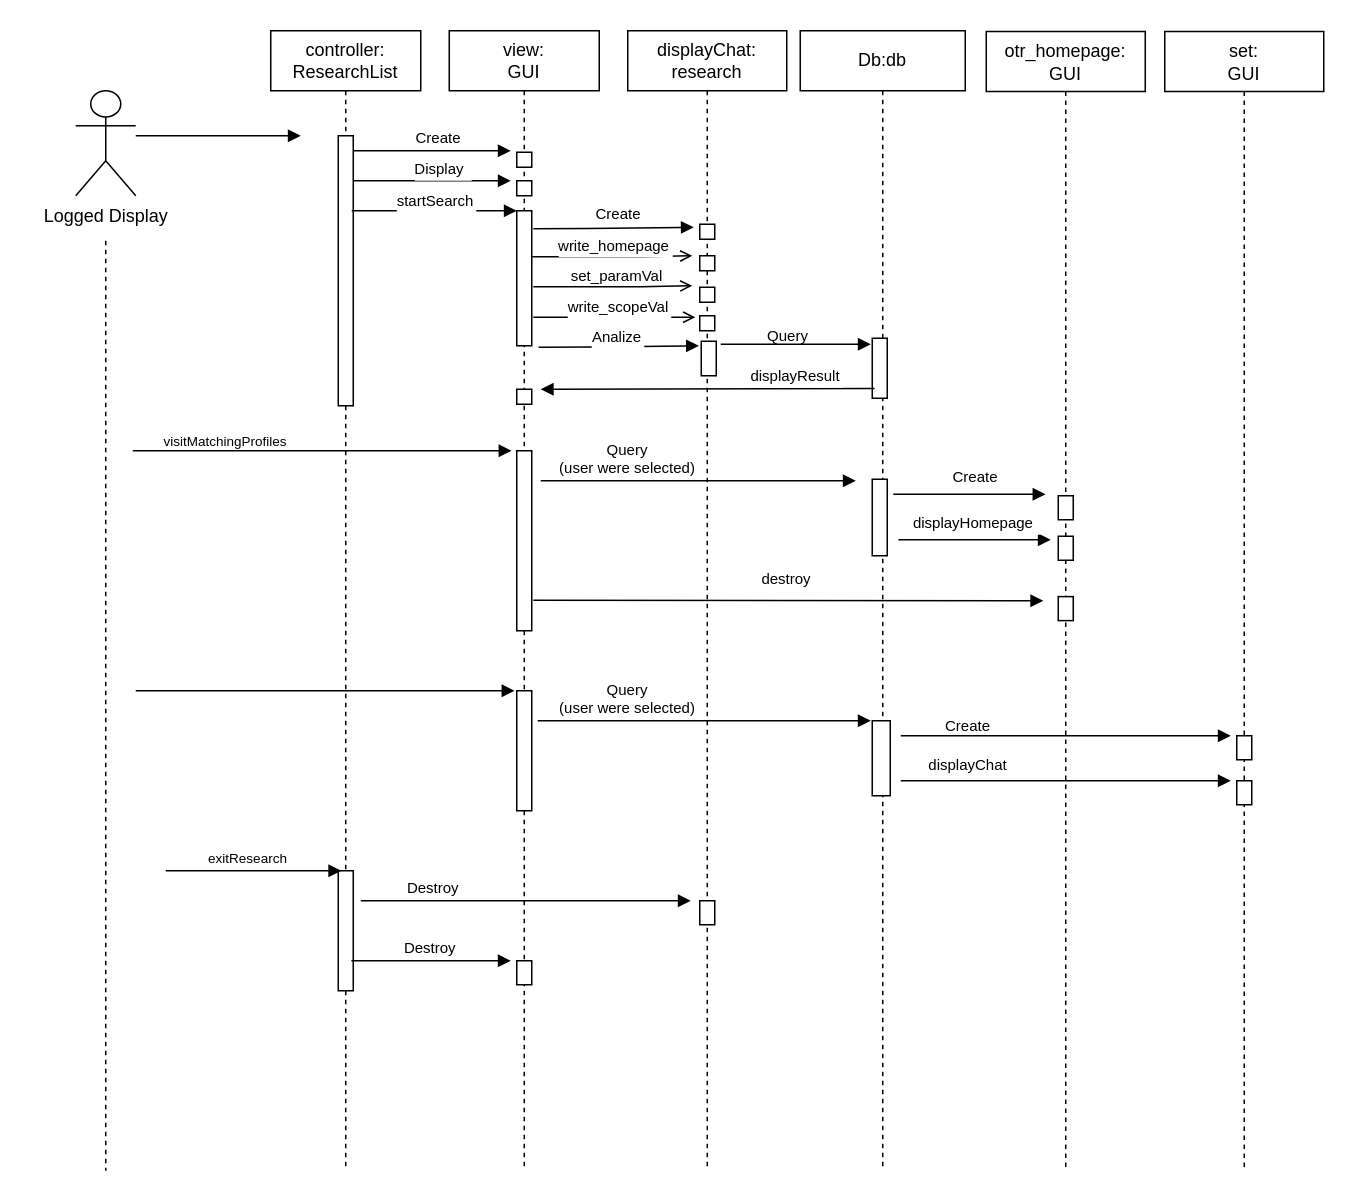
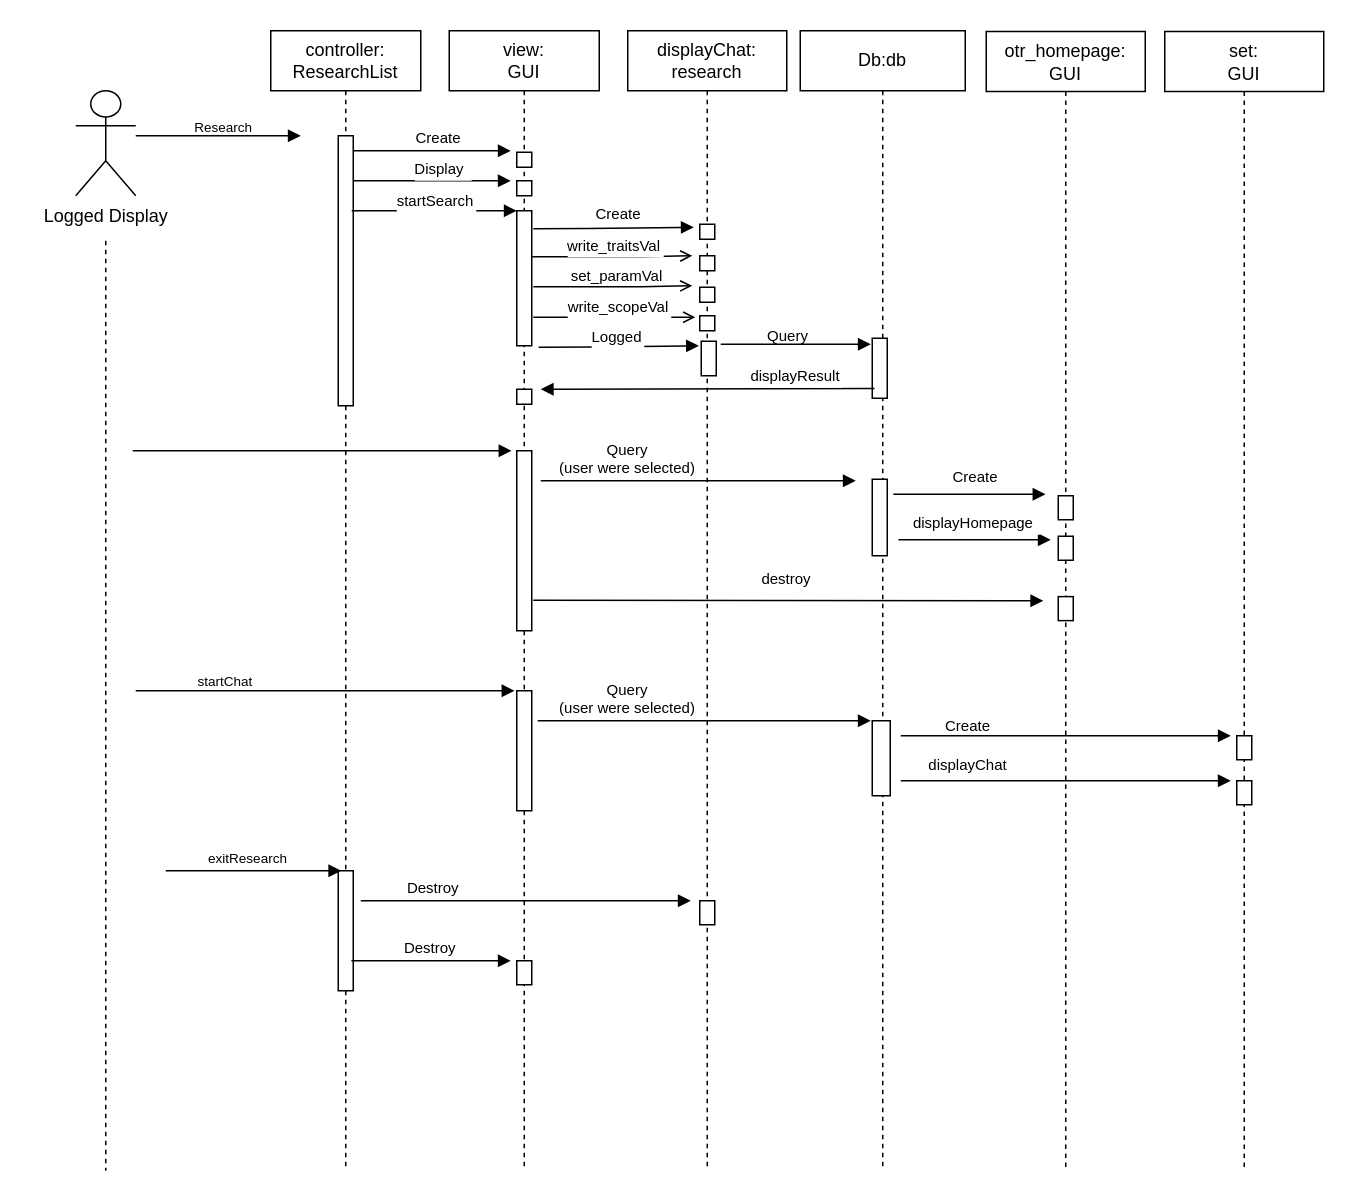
+ <mxCell id="10" value="&lt;span style=&quot;font-size: 9px&quot;&gt;Research&amp;nbsp;&lt;/span&gt;" style="text;html=1;strokeColor=none;fillColor=none;align=center;verticalAlign=middle;whiteSpace=wrap;rounded=0;fontColor=default;" vertex="1" parent="1"><mxGeometry x="120" y="69" width="60" height="30" as="geometry" /></mxCell>
- <mxCell id="39" value="write_homepage" style="text;align=center;fontStyle=0;verticalAlign=middle;spacingLeft=3;spacingRight=3;strokeColor=none;rotatable=0;points=[[0,0.5],[1,0.5]];portConstraint=eastwest;labelBackgroundColor=default;fontSize=10;fontColor=default;fillColor=none;" vertex="1" parent="1"><mxGeometry x="369" y="150" width="80" height="26" as="geometry" /></mxCell>
+ <mxCell id="39" value="write_traitsVal" style="text;align=center;fontStyle=0;verticalAlign=middle;spacingLeft=3;spacingRight=3;strokeColor=none;rotatable=0;points=[[0,0.5],[1,0.5]];portConstraint=eastwest;labelBackgroundColor=default;fontSize=10;fontColor=default;fillColor=none;" vertex="1" parent="1"><mxGeometry x="369" y="150" width="80" height="26" as="geometry" /></mxCell>
- <mxCell id="76" value="Analize" style="text;align=center;fontStyle=0;verticalAlign=middle;spacingLeft=3;spacingRight=3;strokeColor=none;rotatable=0;points=[[0,0.5],[1,0.5]];portConstraint=eastwest;labelBackgroundColor=default;fontSize=10;fontColor=default;fillColor=none;" vertex="1" parent="1"><mxGeometry x="371" y="211" width="80" height="26" as="geometry" /></mxCell>
+ <mxCell id="76" value="Logged" style="text;align=center;fontStyle=0;verticalAlign=middle;spacingLeft=3;spacingRight=3;strokeColor=none;rotatable=0;points=[[0,0.5],[1,0.5]];portConstraint=eastwest;labelBackgroundColor=default;fontSize=10;fontColor=default;fillColor=none;" vertex="1" parent="1"><mxGeometry x="371" y="211" width="80" height="26" as="geometry" /></mxCell>
- <mxCell id="64" value="&lt;span style=&quot;font-size: 9px&quot;&gt;visitMatchingProfiles&lt;/span&gt;" style="text;html=1;strokeColor=none;fillColor=none;align=center;verticalAlign=middle;whiteSpace=wrap;rounded=0;fontColor=default;" vertex="1" parent="1"><mxGeometry x="120" y="278" width="60" height="30" as="geometry" /></mxCell>
+ <mxCell id="71" value="&lt;span style=&quot;font-size: 9px&quot;&gt;startChat&lt;/span&gt;" style="text;html=1;strokeColor=none;fillColor=none;align=center;verticalAlign=middle;whiteSpace=wrap;rounded=0;fontColor=default;" vertex="1" parent="1"><mxGeometry x="120" y="438" width="60" height="30" as="geometry" /></mxCell>
